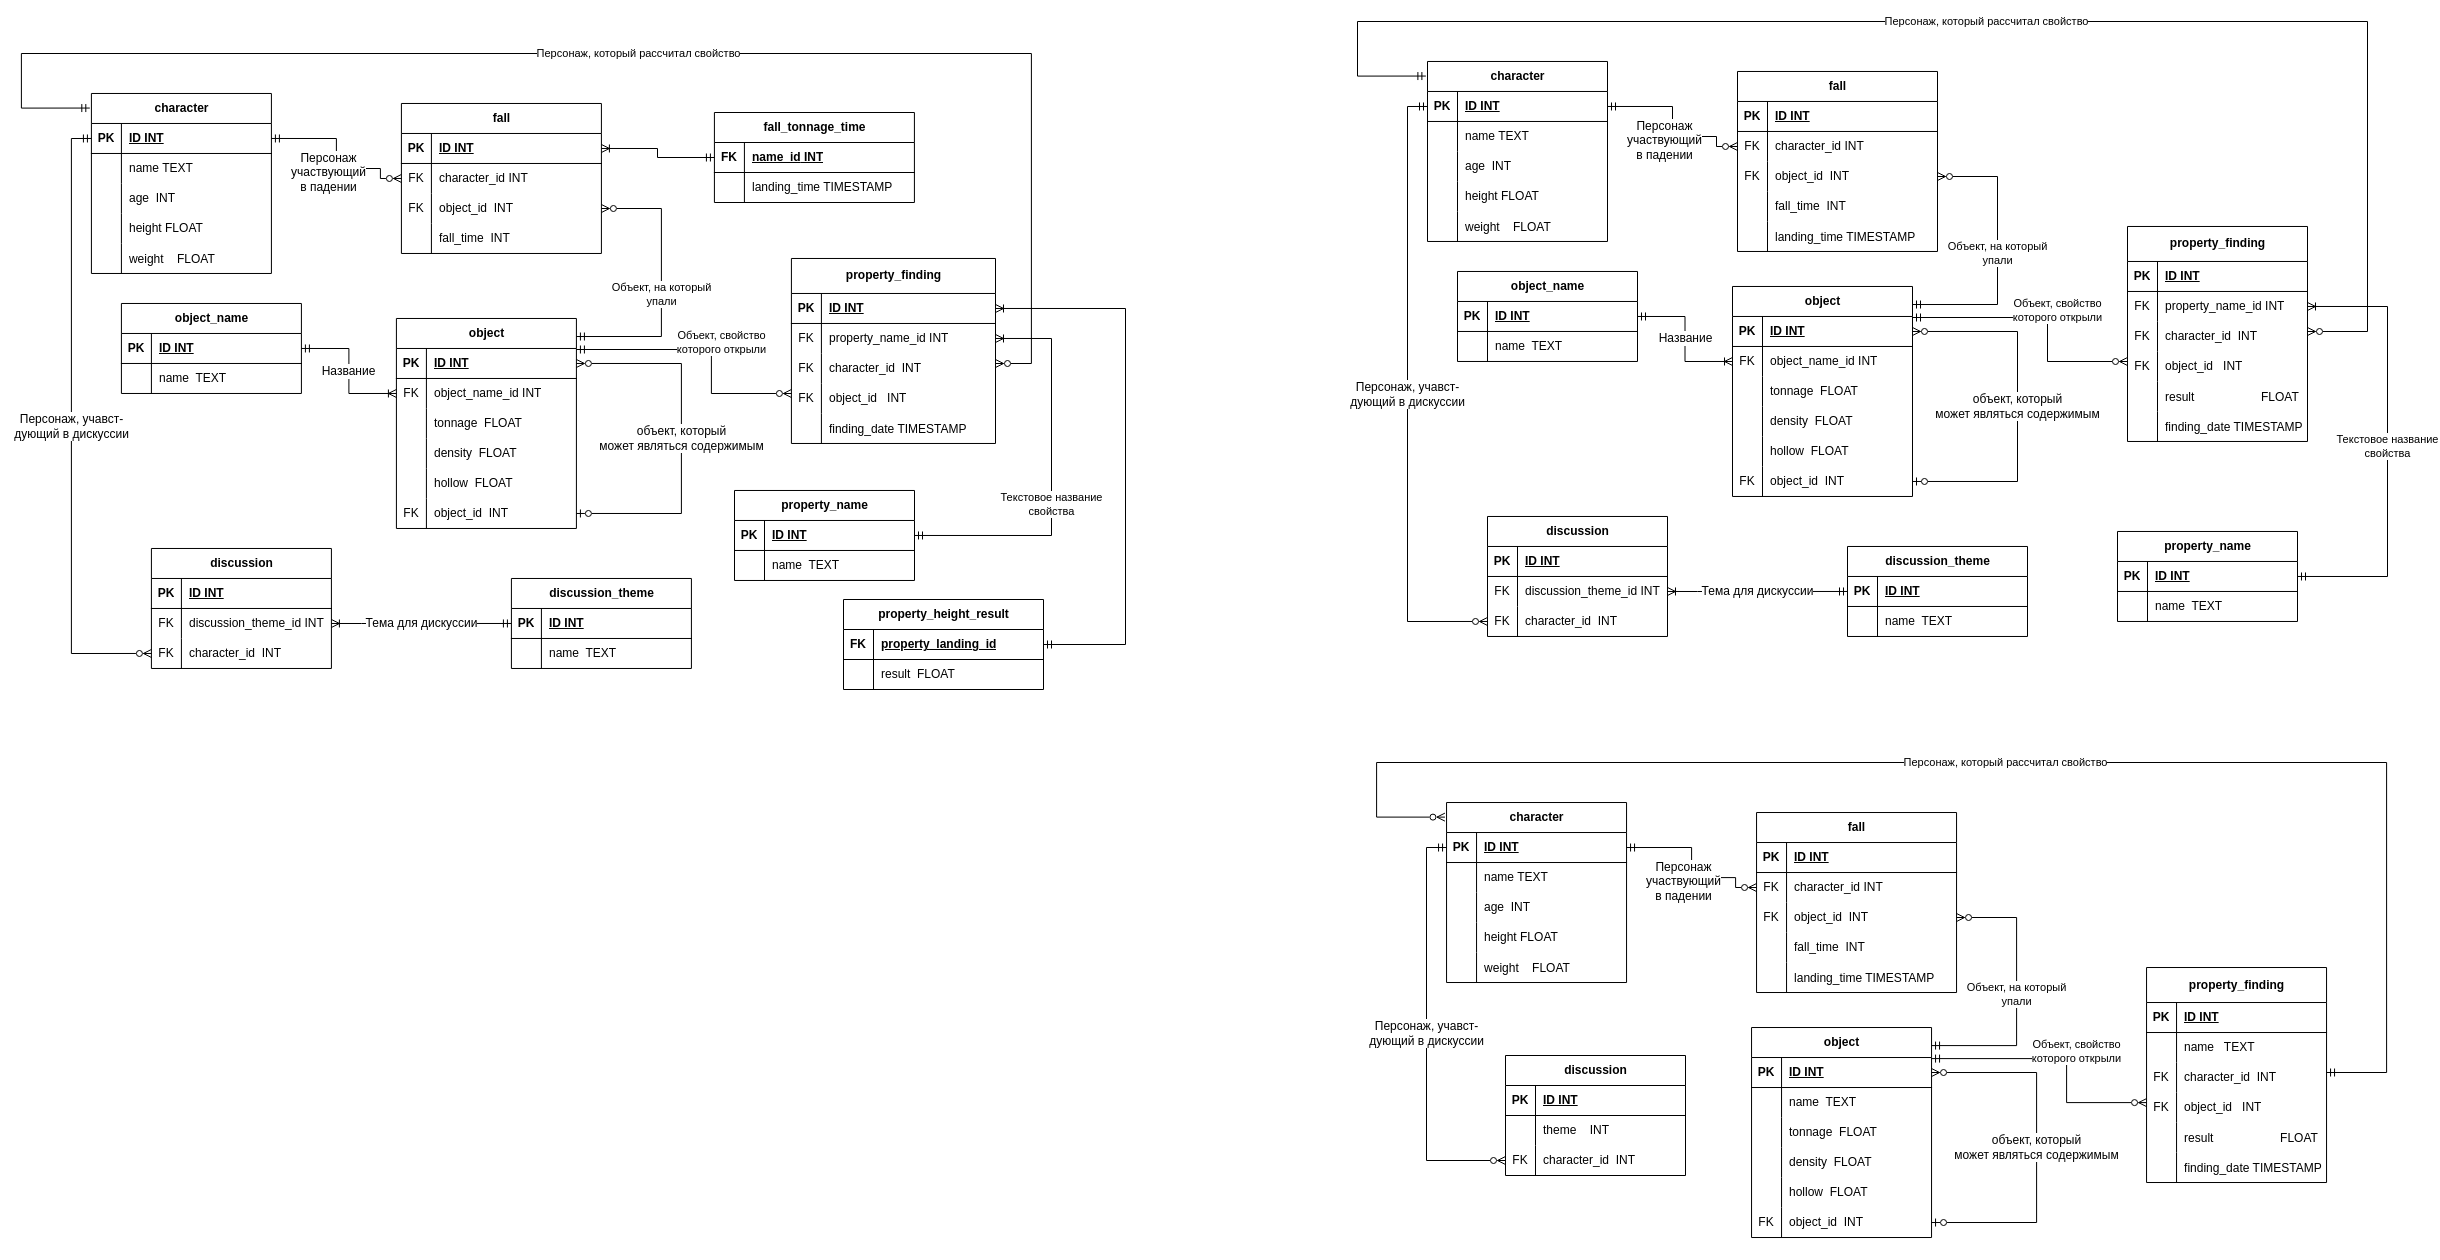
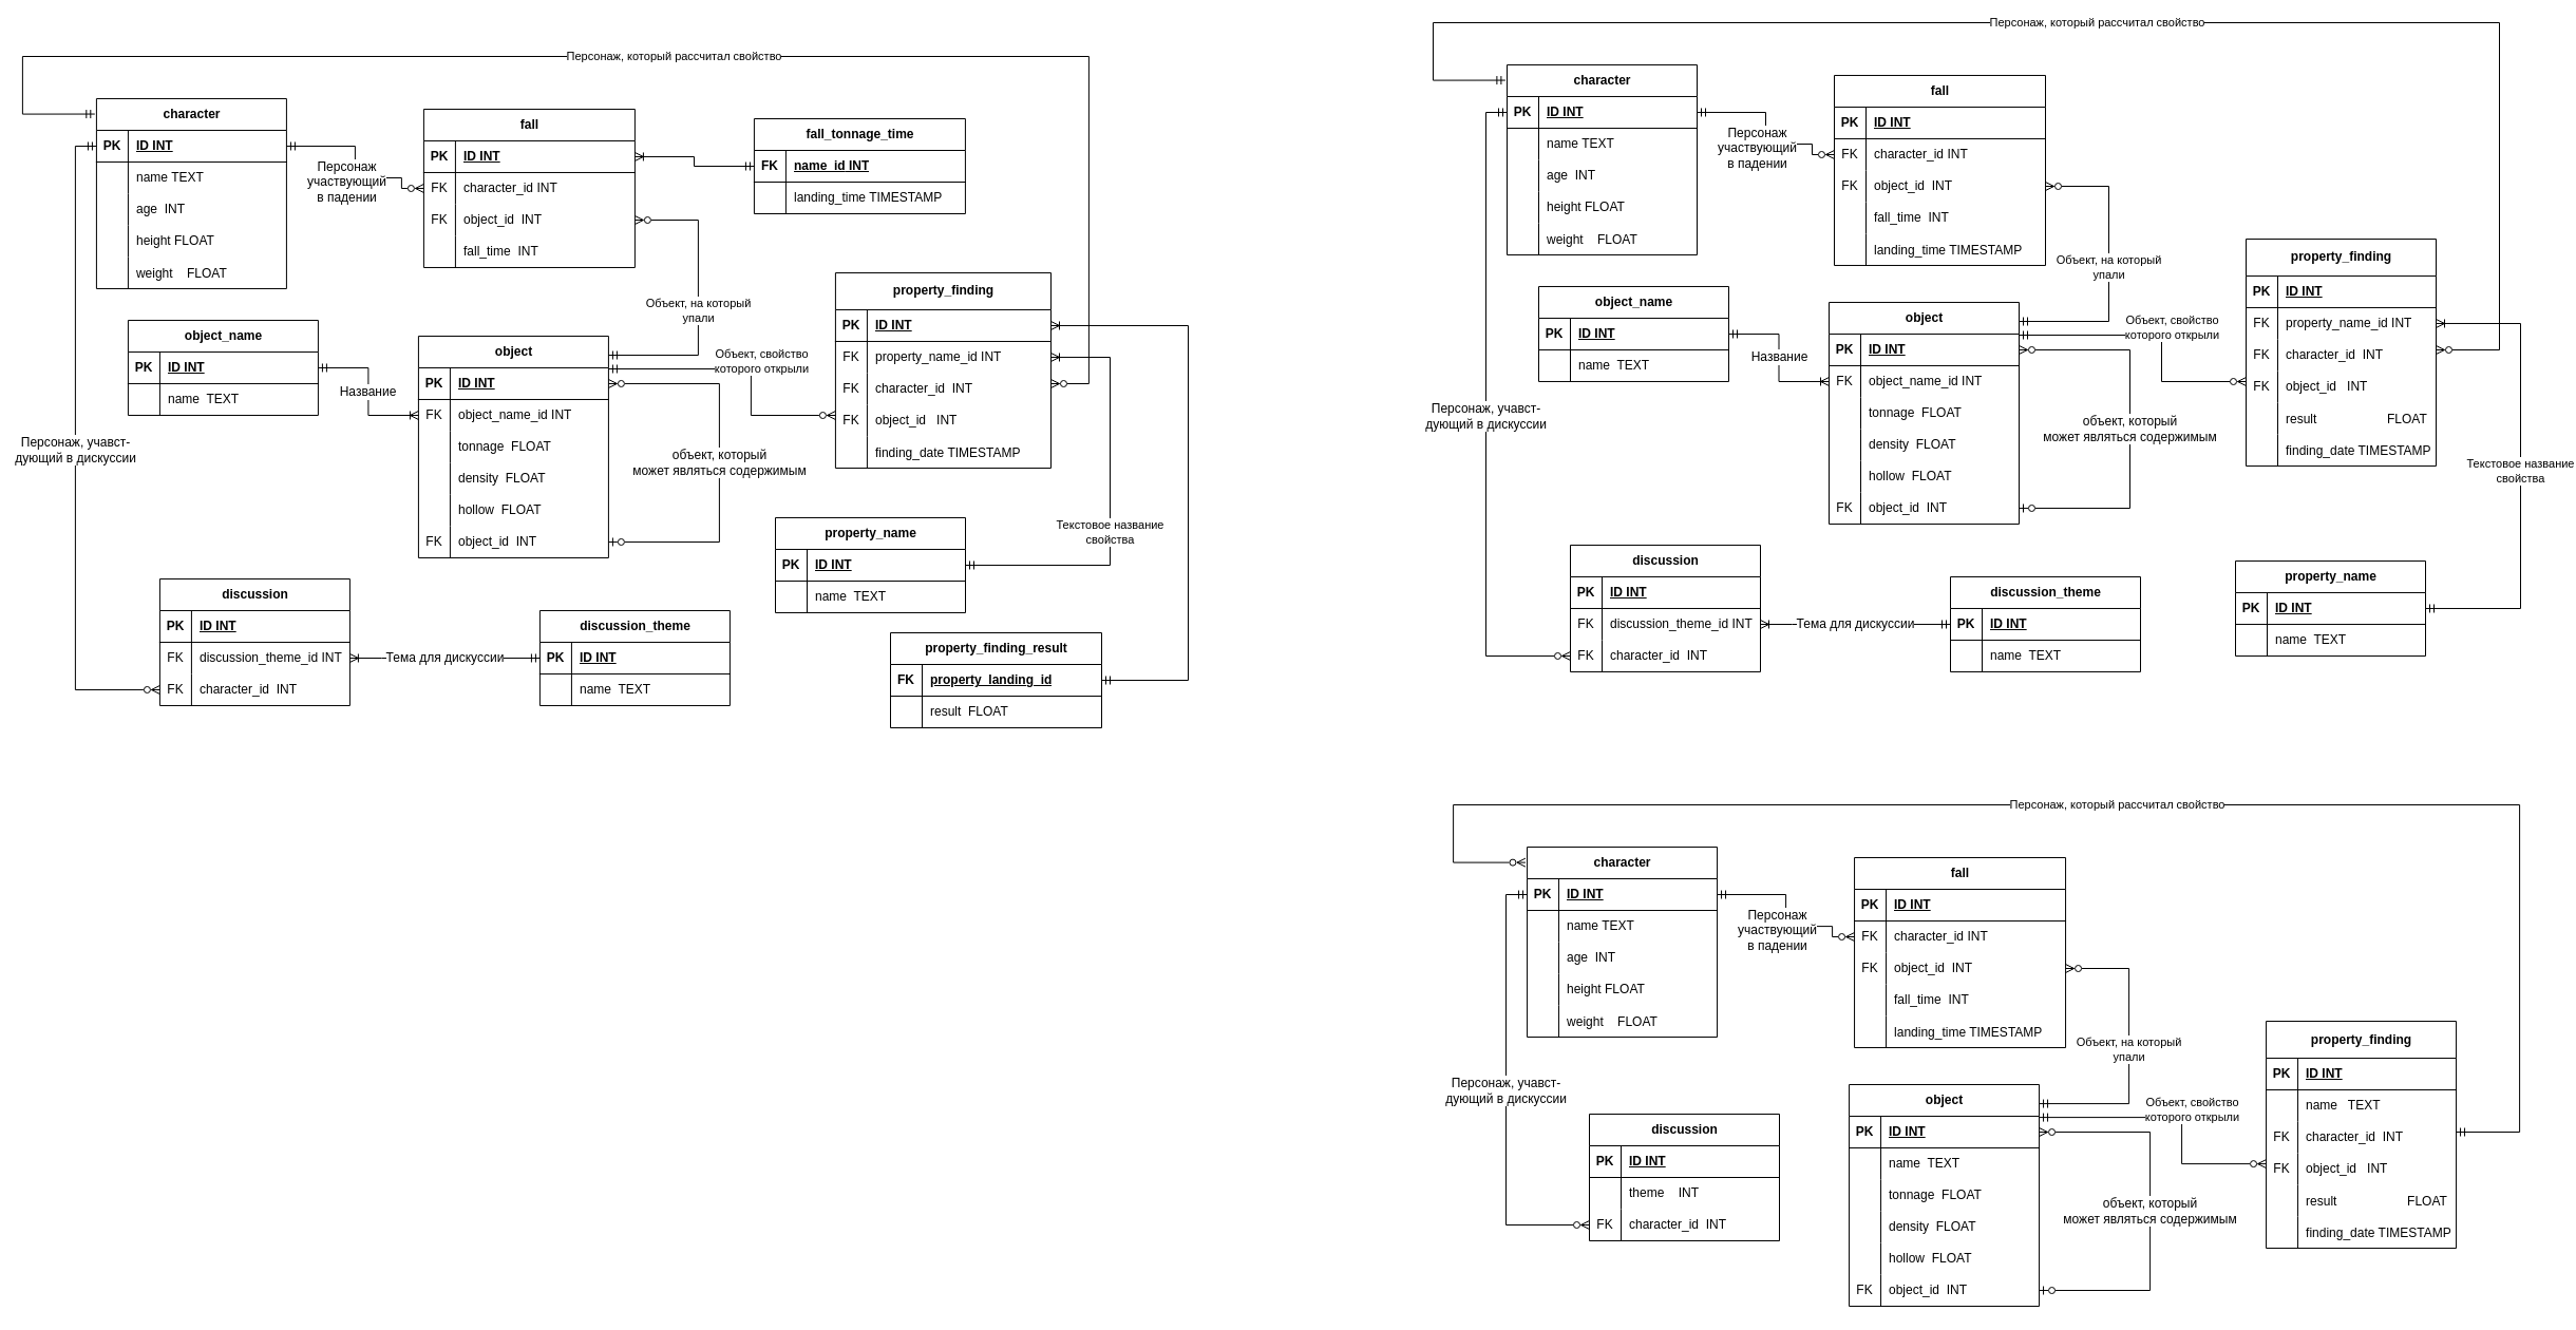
- <mxCell id="309" value="property_height_result" style="shape=table;startSize=30;container=1;collapsible=1;childLayout=tableLayout;fixedRows=1;rowLines=0;fontStyle=1;align=center;resizeLast=1;html=1;" vertex="1" parent="1"><mxGeometry x="843" y="599" width="200" height="90" as="geometry" /></mxCell>
+ <mxCell id="309" value="property_finding_result" style="shape=table;startSize=30;container=1;collapsible=1;childLayout=tableLayout;fixedRows=1;rowLines=0;fontStyle=1;align=center;resizeLast=1;html=1;" vertex="1" parent="1"><mxGeometry x="843" y="599" width="200" height="90" as="geometry" /></mxCell>
